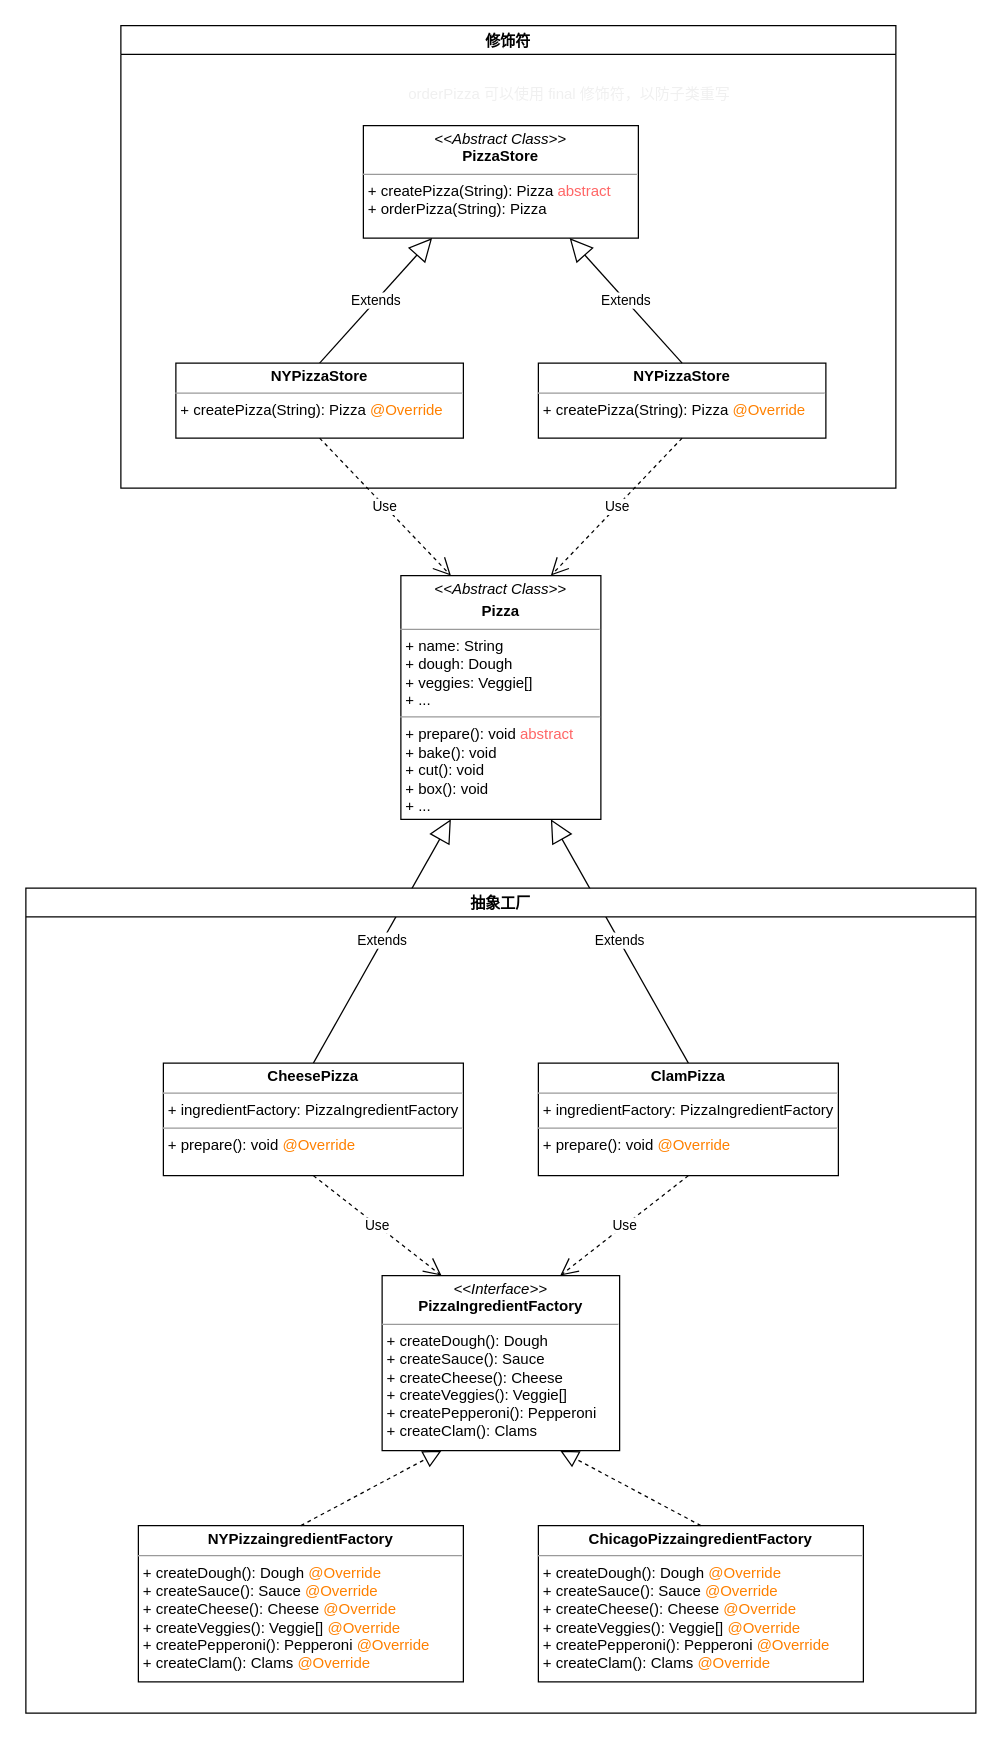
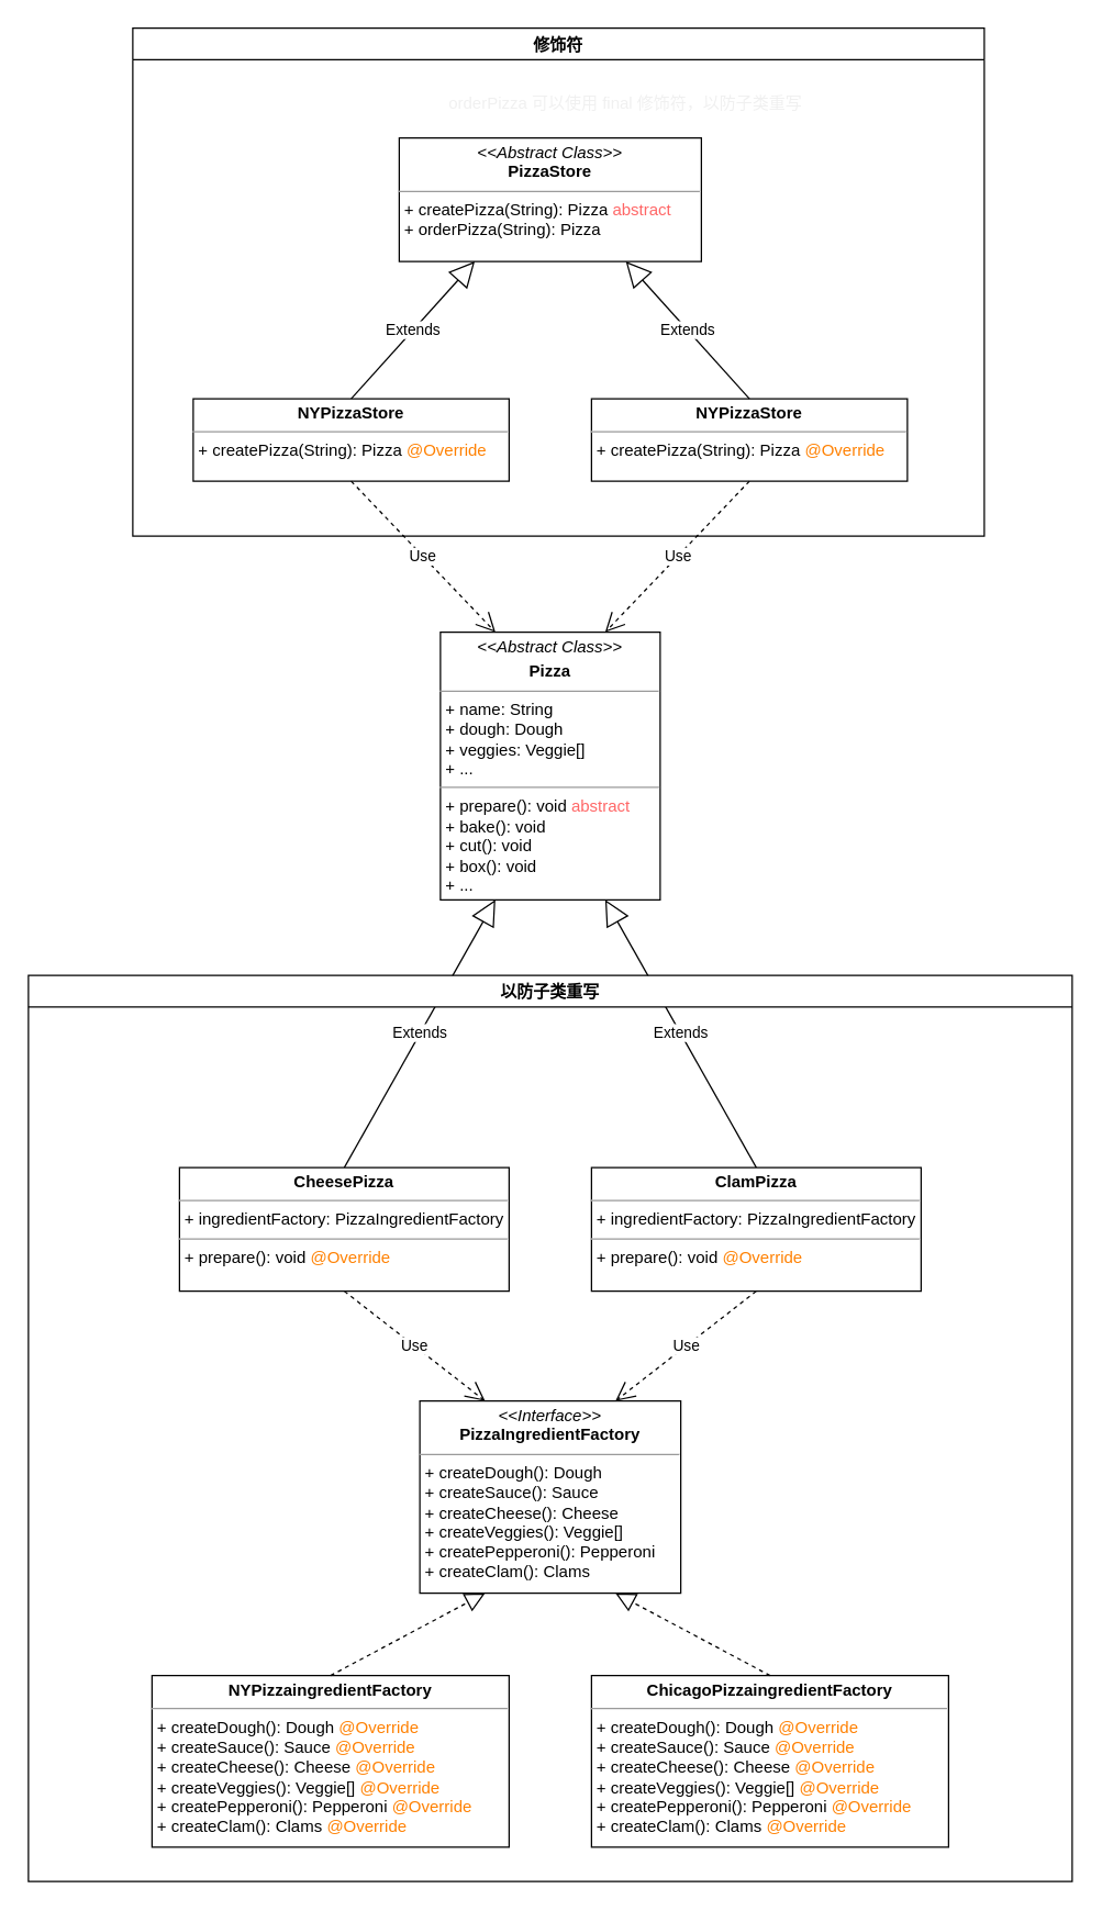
- <mxCell id="13" value="抽象工厂" style="swimlane;fontColor=default;" parent="1" vertex="1"><mxGeometry x="20" y="710" width="760" height="660" as="geometry" /></mxCell>
+ <mxCell id="13" value="以防子类重写" style="swimlane;fontColor=default;" parent="1" vertex="1"><mxGeometry x="20" y="710" width="760" height="660" as="geometry" /></mxCell>
